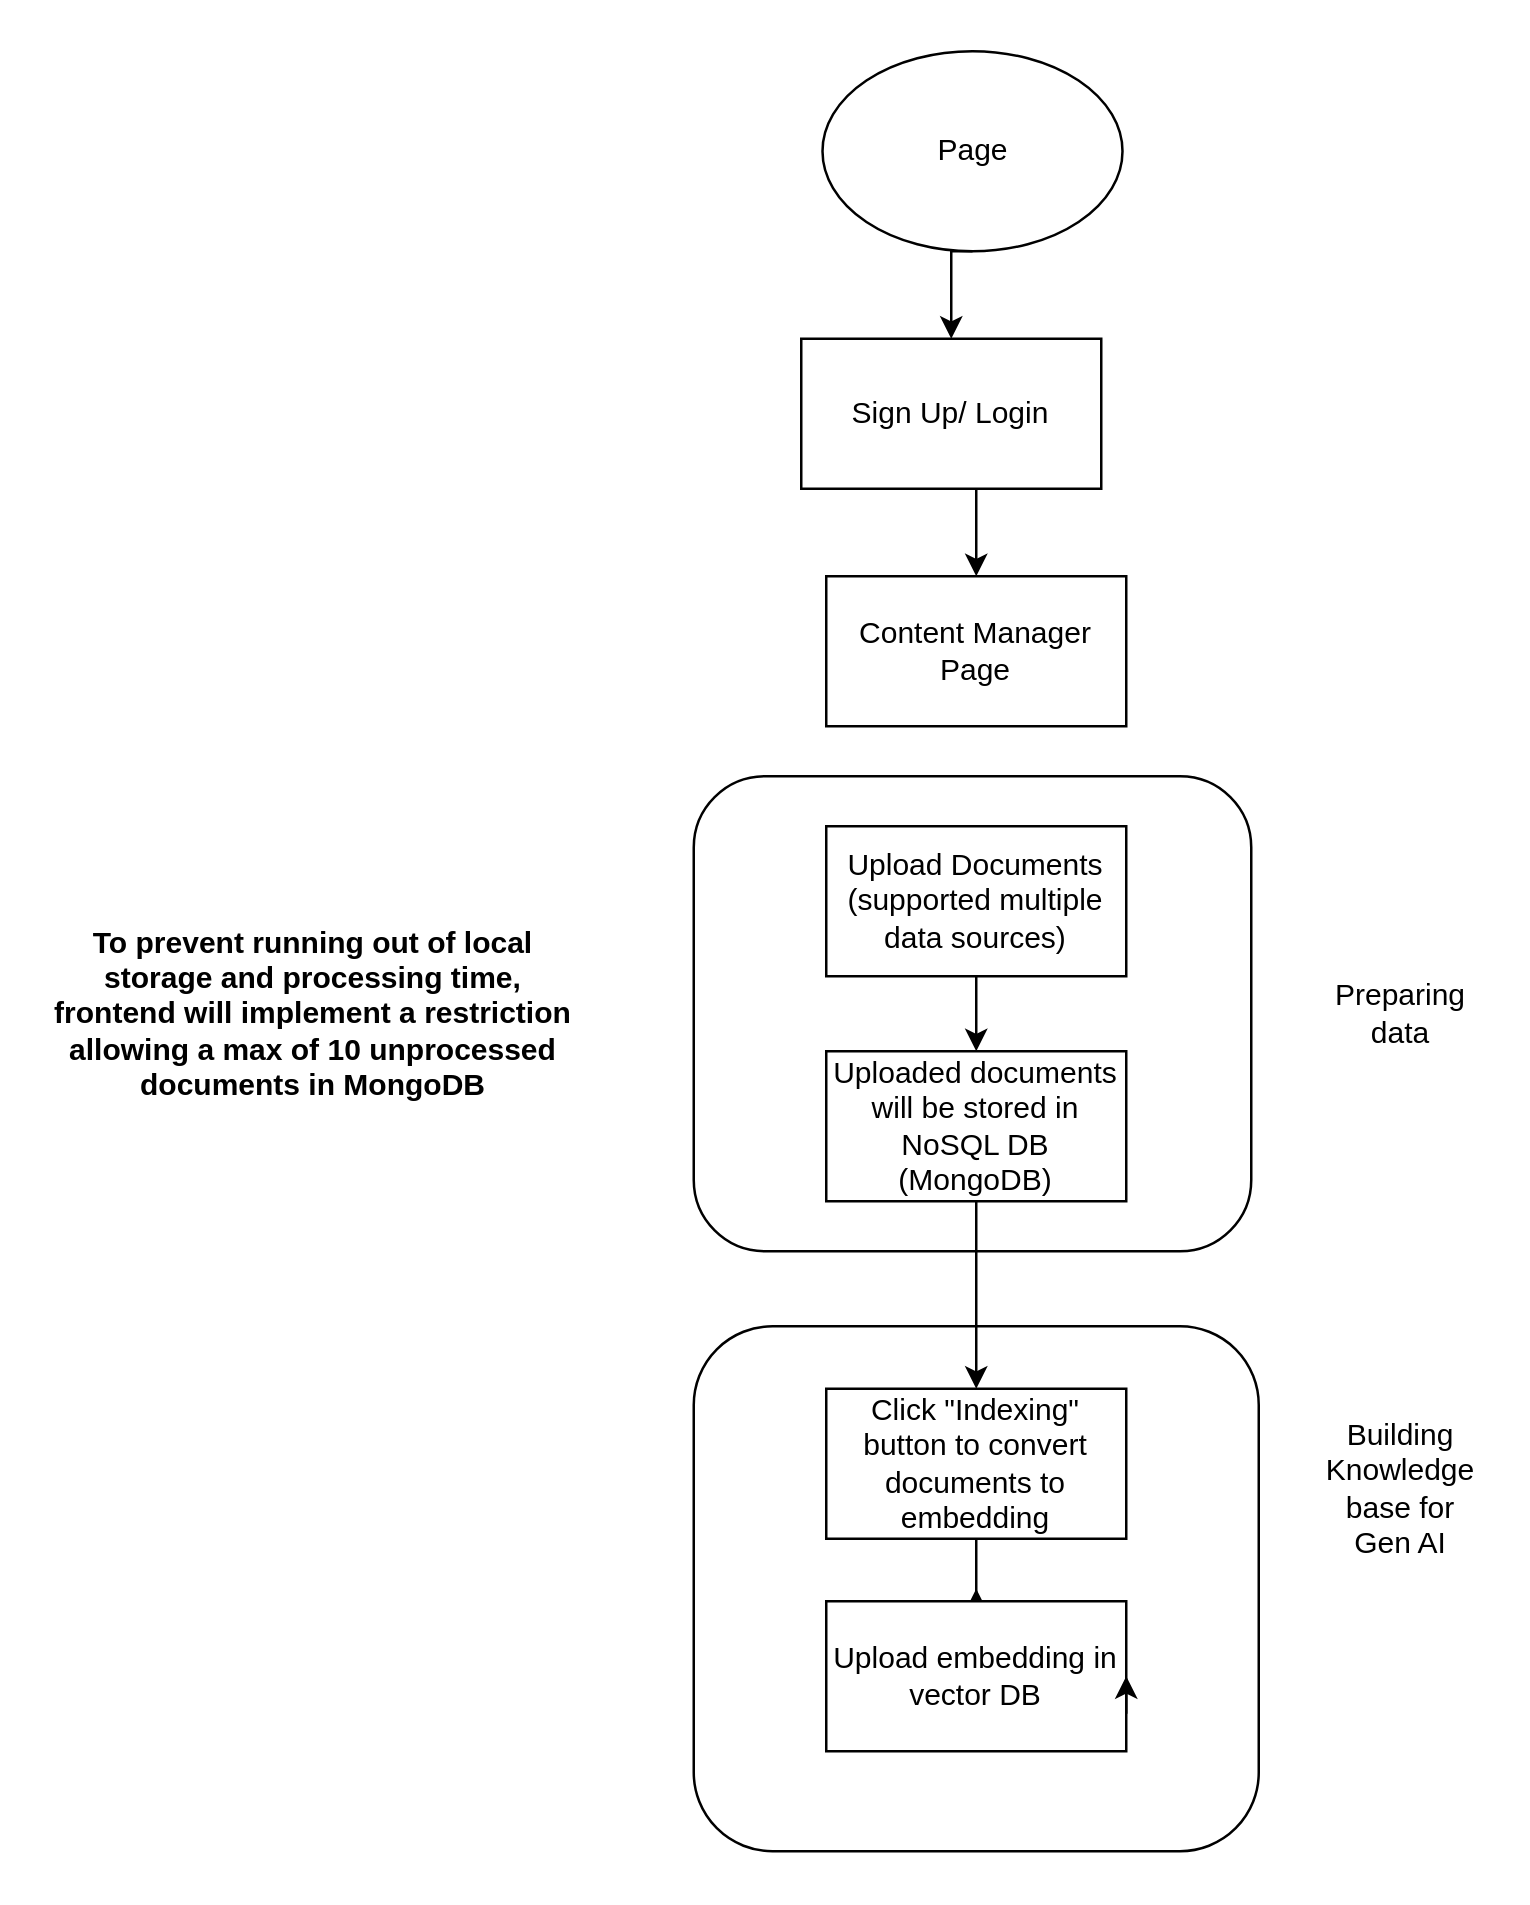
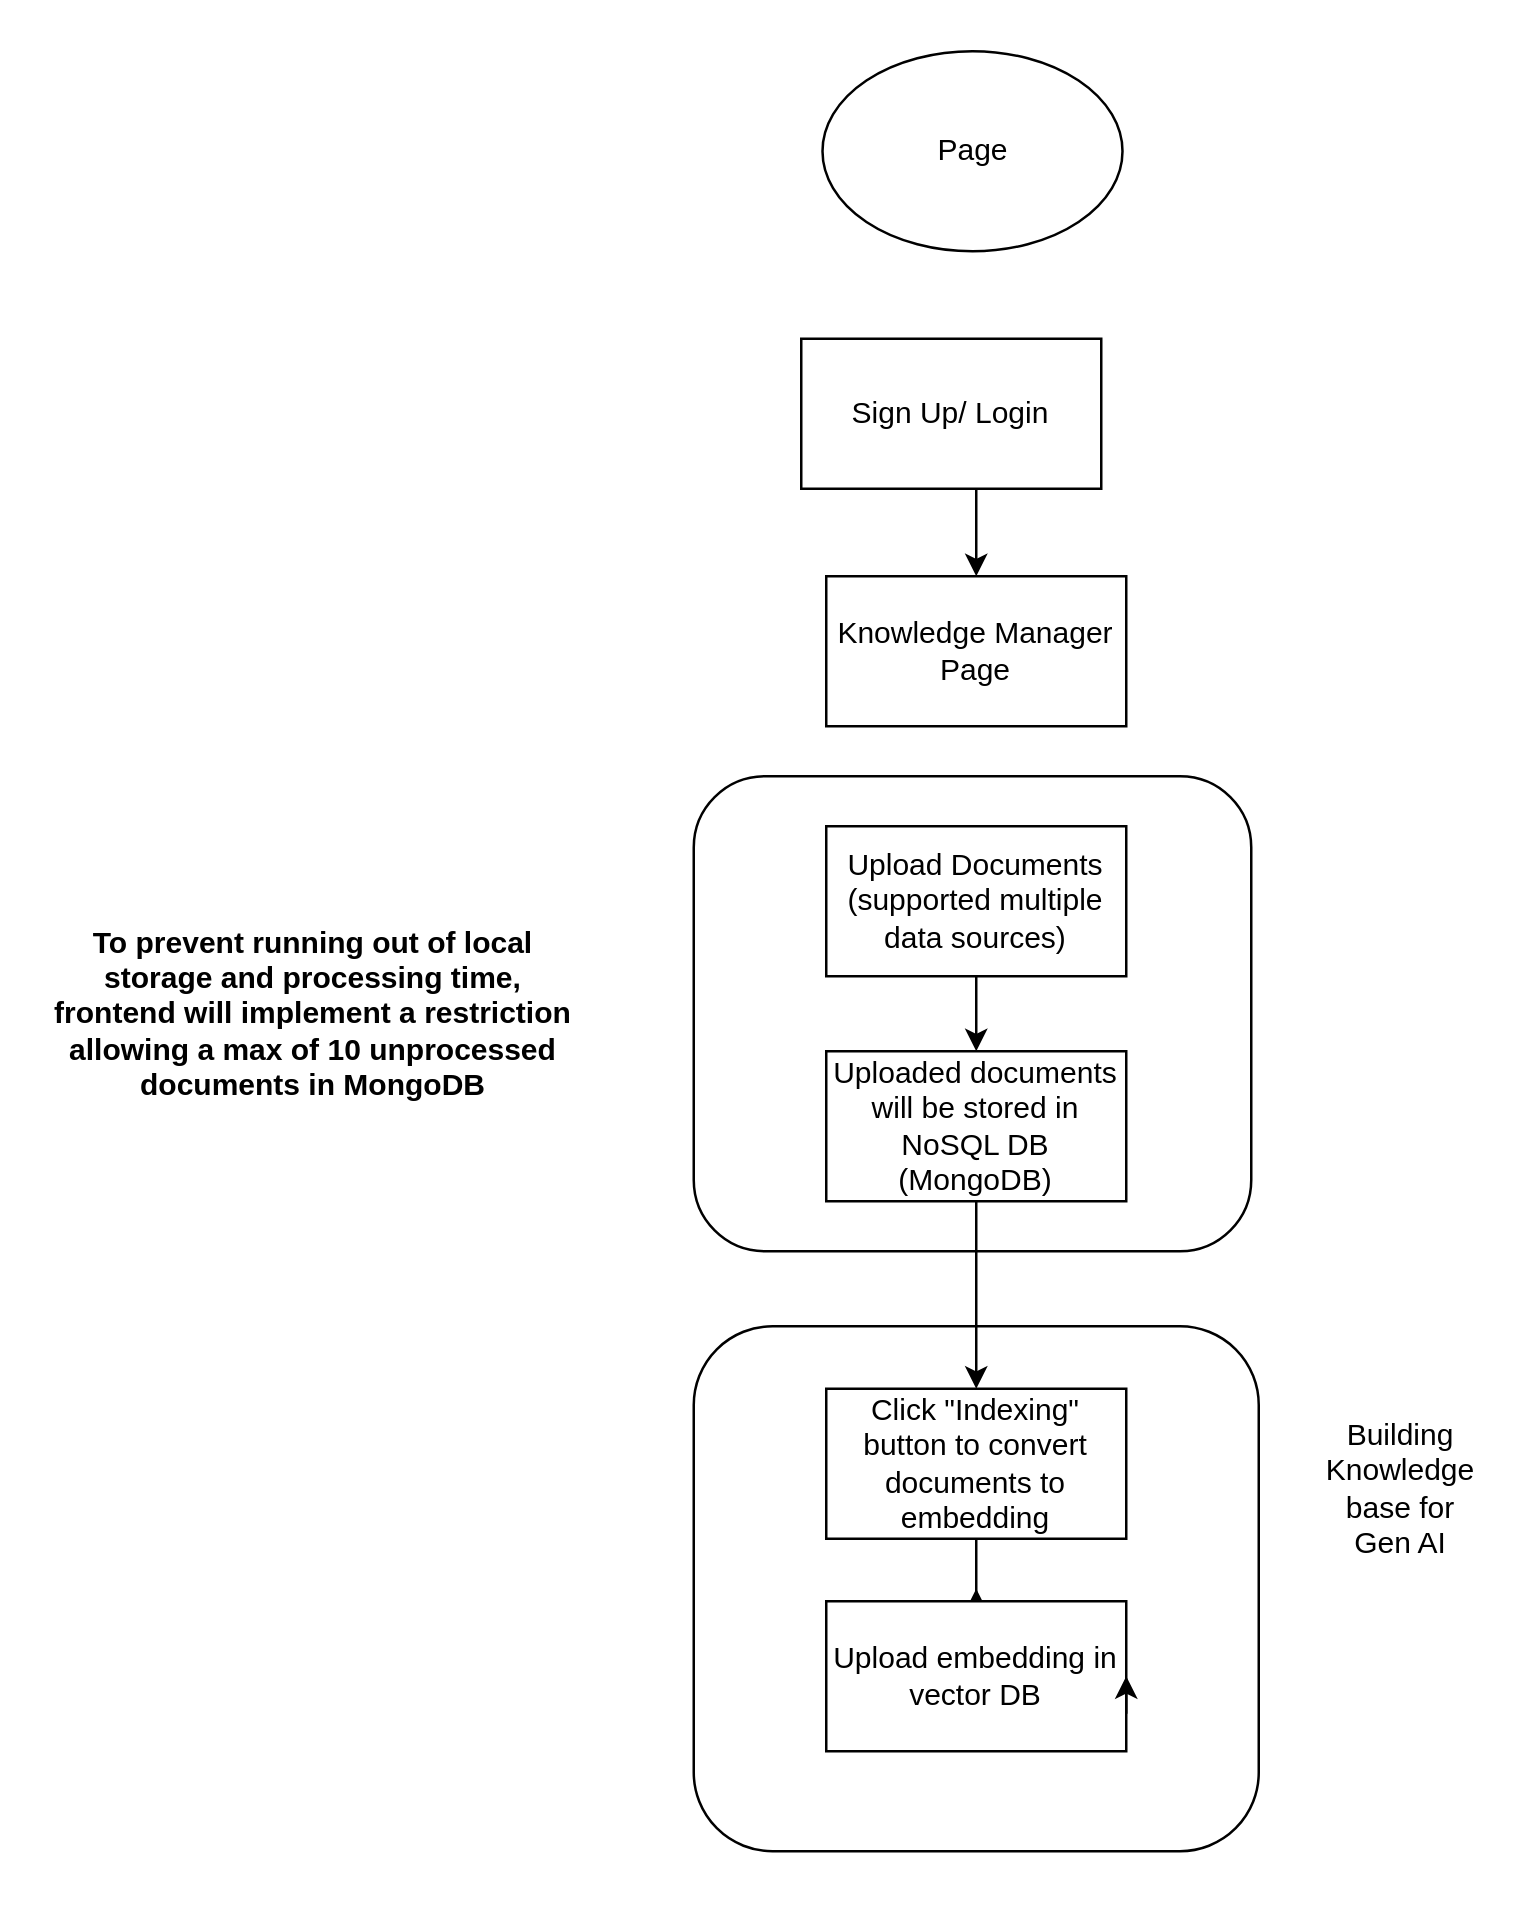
- <mxCell id="3" style="edgeStyle=orthogonalEdgeStyle;rounded=0;orthogonalLoop=1;jettySize=auto;html=1;exitX=0.5;exitY=1;exitDx=0;exitDy=0;entryX=0.5;entryY=0;entryDx=0;entryDy=0;" parent="1" source="4" target="7" edge="1"><mxGeometry relative="1" as="geometry" /></mxCell>
- <mxCell id="8" value="Content Manager Page" style="rounded=0;whiteSpace=wrap;html=1;" parent="1" vertex="1"><mxGeometry x="330" y="230" width="120" height="60" as="geometry" /></mxCell>
+ <mxCell id="8" value="Knowledge Manager Page" style="rounded=0;whiteSpace=wrap;html=1;" parent="1" vertex="1"><mxGeometry x="330" y="230" width="120" height="60" as="geometry" /></mxCell>
- <mxCell id="17" value="Preparing data" style="text;html=1;strokeColor=none;fillColor=none;align=center;verticalAlign=middle;whiteSpace=wrap;rounded=0;" parent="1" vertex="1"><mxGeometry x="530" y="390" width="60" height="30" as="geometry" /></mxCell>
